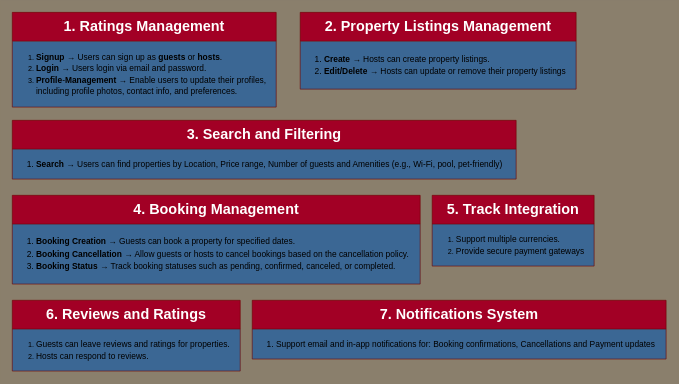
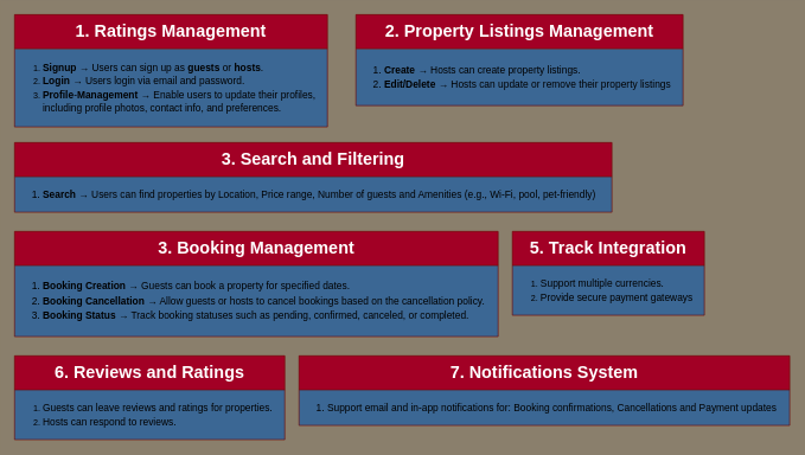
- <mxCell id="8" value="4.&amp;nbsp;Booking Management" style="swimlane;whiteSpace=wrap;html=1;fillColor=#a20025;strokeColor=#6F0000;startSize=48;fontColor=#ffffff;gradientColor=none;swimlaneFillColor=#3B6794;absoluteArcSize=0;container=1;fontSize=24;" vertex="1" parent="1"><mxGeometry y="325" width="680" height="148" as="geometry" x="20"><mxRectangle x="140" y="170" width="260" height="48" as="alternateBounds" /></mxGeometry></mxCell>
+ <mxCell id="8" value="3.&amp;nbsp;Booking Management" style="swimlane;whiteSpace=wrap;html=1;fillColor=#a20025;strokeColor=#6F0000;startSize=48;fontColor=#ffffff;gradientColor=none;swimlaneFillColor=#3B6794;absoluteArcSize=0;container=1;fontSize=24;" vertex="1" parent="1"><mxGeometry y="325" width="680" height="148" as="geometry" x="20"><mxRectangle x="140" y="170" width="260" height="48" as="alternateBounds" /></mxGeometry></mxCell>
